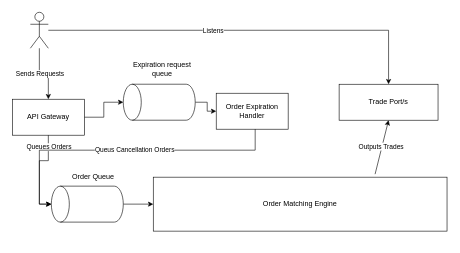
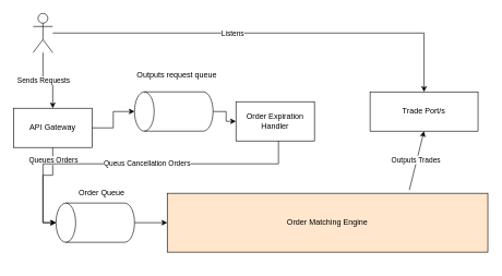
- <mxCell id="16" value="Expiration request queue" style="text;html=1;align=center;verticalAlign=middle;whiteSpace=wrap;rounded=0;" vertex="1" parent="1"><mxGeometry x="205" y="100" width="130" height="30" as="geometry" /></mxCell>
+ <mxCell id="16" value="Outputs request queue" style="text;html=1;align=center;verticalAlign=middle;whiteSpace=wrap;rounded=0;" vertex="1" parent="1"><mxGeometry x="205" y="100" width="130" height="30" as="geometry" /></mxCell>
- <mxCell id="9" value="Order Matching Engine" style="rounded=0;whiteSpace=wrap;html=1;" vertex="1" parent="1"><mxGeometry x="255" y="295" width="490" height="90" as="geometry" /></mxCell>
+ <mxCell id="9" value="Order Matching Engine" style="rounded=0;whiteSpace=wrap;html=1;fillColor=#ffe6cc;" vertex="1" parent="1"><mxGeometry x="255" y="295" width="490" height="90" as="geometry" /></mxCell>
